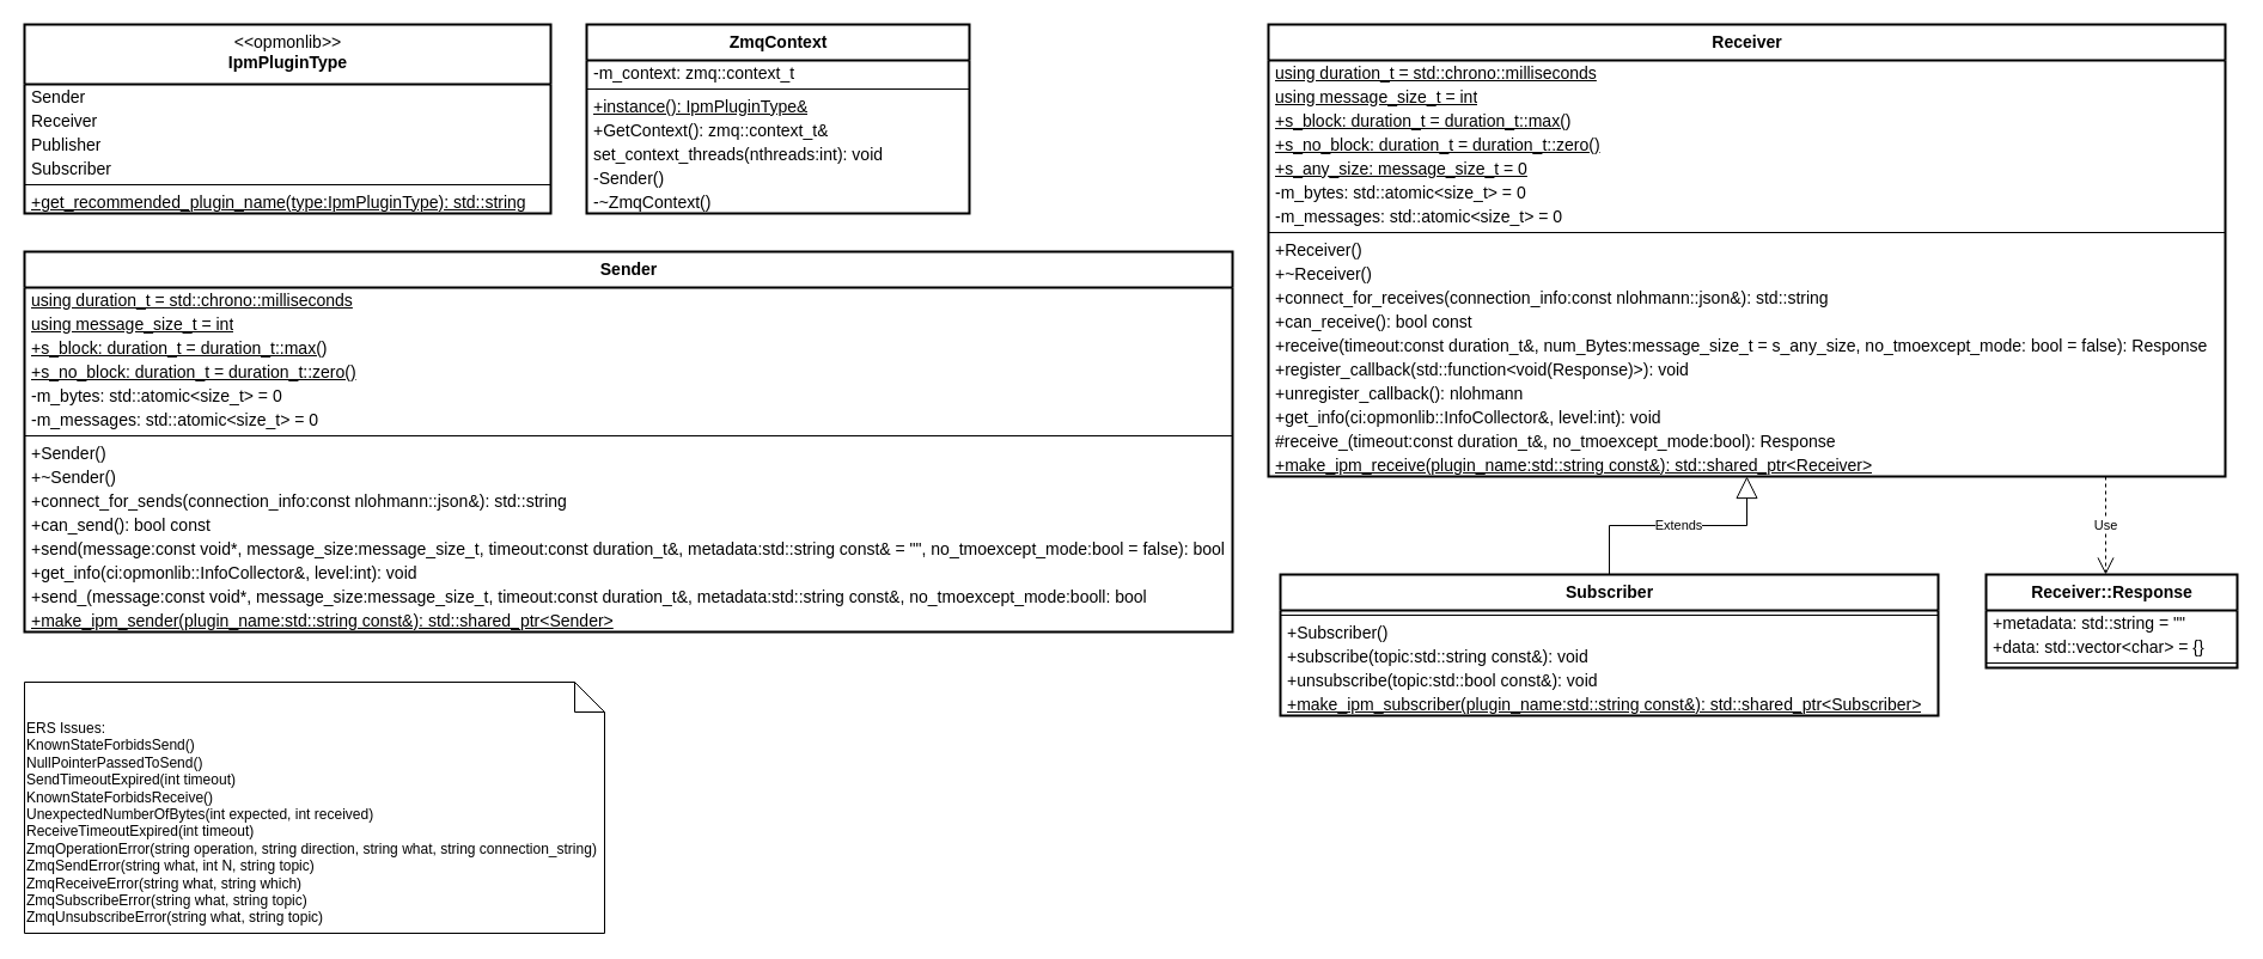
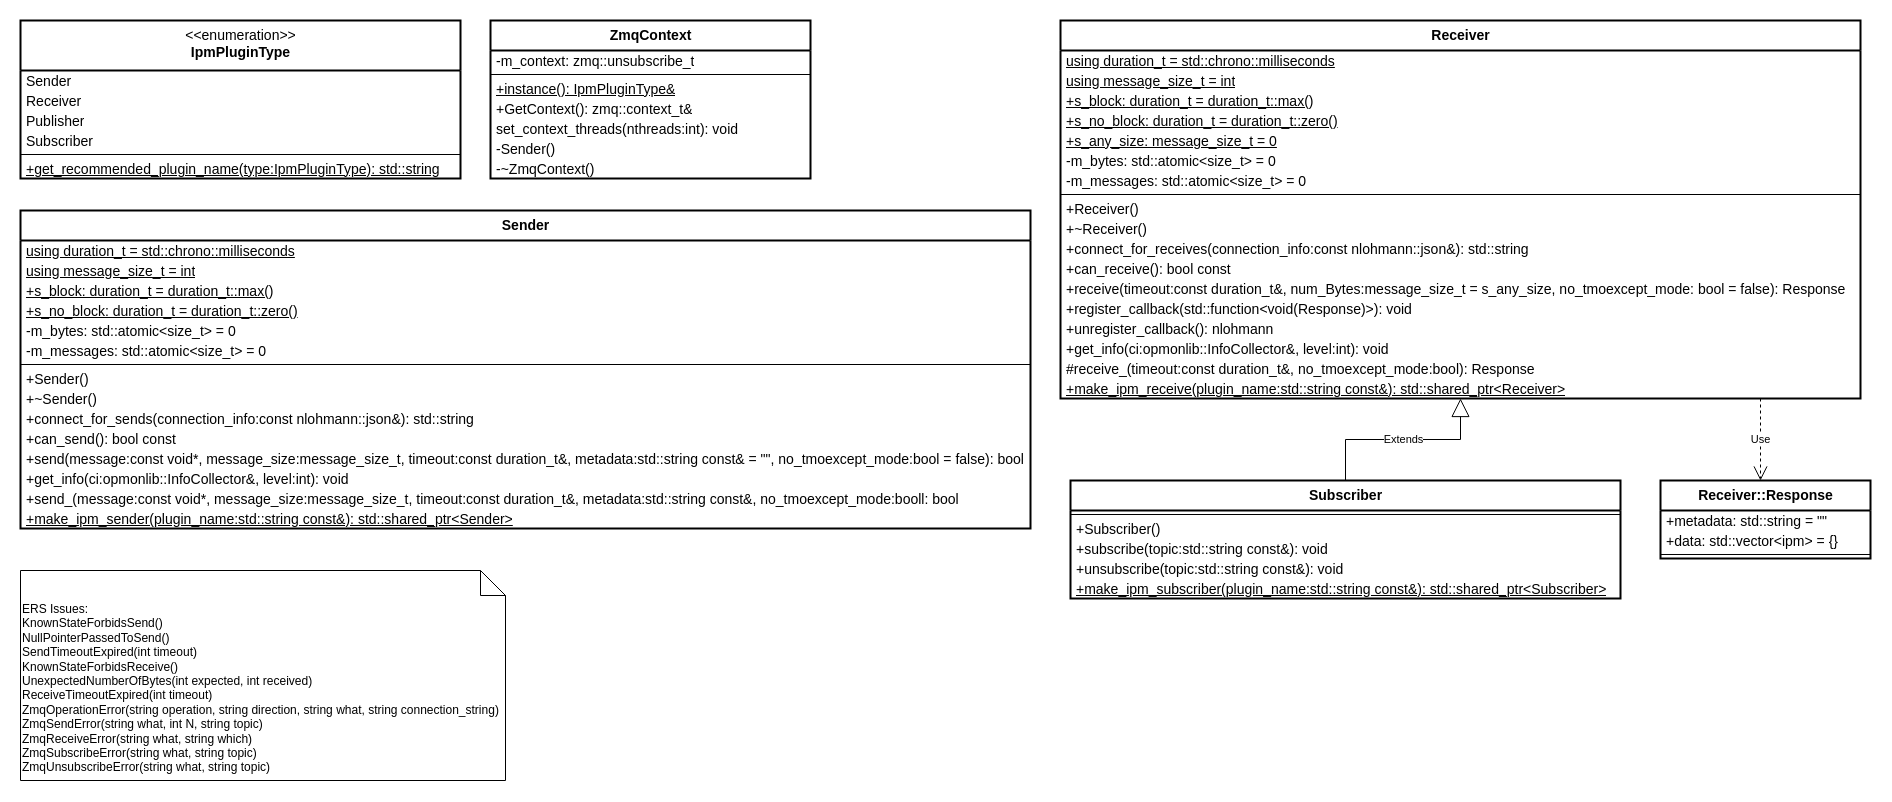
- <mxCell id="2" value="&amp;lt;&amp;lt;opmonlib&amp;gt;&amp;gt;&lt;br&gt;&lt;b&gt;IpmPluginType&lt;/b&gt;" style="swimlane;fontStyle=0;align=center;verticalAlign=top;childLayout=stackLayout;horizontal=1;startSize=50;horizontalStack=0;resizeParent=1;resizeParentMax=0;resizeLast=0;collapsible=0;marginBottom=0;html=1;fontFamily=Helvetica;fontSize=14;strokeWidth=2;fillColor=default;" parent="1" vertex="1"><mxGeometry x="20" y="20" width="440" height="158" as="geometry" /></mxCell>
+ <mxCell id="2" value="&amp;lt;&amp;lt;enumeration&amp;gt;&amp;gt;&lt;br&gt;&lt;b&gt;IpmPluginType&lt;/b&gt;" style="swimlane;fontStyle=0;align=center;verticalAlign=top;childLayout=stackLayout;horizontal=1;startSize=50;horizontalStack=0;resizeParent=1;resizeParentMax=0;resizeLast=0;collapsible=0;marginBottom=0;html=1;fontFamily=Helvetica;fontSize=14;strokeWidth=2;fillColor=default;" parent="1" vertex="1"><mxGeometry x="20" y="20" width="440" height="158" as="geometry" /></mxCell>
- <mxCell id="55" value="-m_context: zmq::context_t" style="text;html=1;strokeColor=none;fillColor=none;align=left;verticalAlign=middle;spacingLeft=4;spacingRight=4;overflow=hidden;rotatable=0;points=[[0,0.5],[1,0.5]];portConstraint=eastwest;fontFamily=Helvetica;fontSize=14;" parent="54" vertex="1"><mxGeometry y="30" width="320" height="20" as="geometry" /></mxCell>
+ <mxCell id="55" value="-m_context: zmq::unsubscribe_t" style="text;html=1;strokeColor=none;fillColor=none;align=left;verticalAlign=middle;spacingLeft=4;spacingRight=4;overflow=hidden;rotatable=0;points=[[0,0.5],[1,0.5]];portConstraint=eastwest;fontFamily=Helvetica;fontSize=14;" parent="54" vertex="1"><mxGeometry y="30" width="320" height="20" as="geometry" /></mxCell>
- <mxCell id="17" value="+data: std::vector&amp;lt;char&amp;gt; = {}" style="text;html=1;strokeColor=none;fillColor=none;align=left;verticalAlign=middle;spacingLeft=4;spacingRight=4;overflow=hidden;rotatable=0;points=[[0,0.5],[1,0.5]];portConstraint=eastwest;fontFamily=Helvetica;fontSize=14;" parent="15" vertex="1"><mxGeometry y="50" width="210" height="20" as="geometry" /></mxCell>
+ <mxCell id="17" value="+data: std::vector&amp;lt;ipm&amp;gt; = {}" style="text;html=1;strokeColor=none;fillColor=none;align=left;verticalAlign=middle;spacingLeft=4;spacingRight=4;overflow=hidden;rotatable=0;points=[[0,0.5],[1,0.5]];portConstraint=eastwest;fontFamily=Helvetica;fontSize=14;" parent="15" vertex="1"><mxGeometry y="50" width="210" height="20" as="geometry" /></mxCell>
- <mxCell id="13" value="+unsubscribe(topic:std::bool const&amp;amp;): void" style="text;html=1;strokeColor=none;fillColor=none;align=left;verticalAlign=middle;spacingLeft=4;spacingRight=4;overflow=hidden;rotatable=0;points=[[0,0.5],[1,0.5]];portConstraint=eastwest;fontFamily=Helvetica;fontSize=14;" parent="9" vertex="1"><mxGeometry y="78" width="550" height="20" as="geometry" /></mxCell>
+ <mxCell id="13" value="+unsubscribe(topic:std::string const&amp;amp;): void" style="text;html=1;strokeColor=none;fillColor=none;align=left;verticalAlign=middle;spacingLeft=4;spacingRight=4;overflow=hidden;rotatable=0;points=[[0,0.5],[1,0.5]];portConstraint=eastwest;fontFamily=Helvetica;fontSize=14;" parent="9" vertex="1"><mxGeometry y="78" width="550" height="20" as="geometry" /></mxCell>
